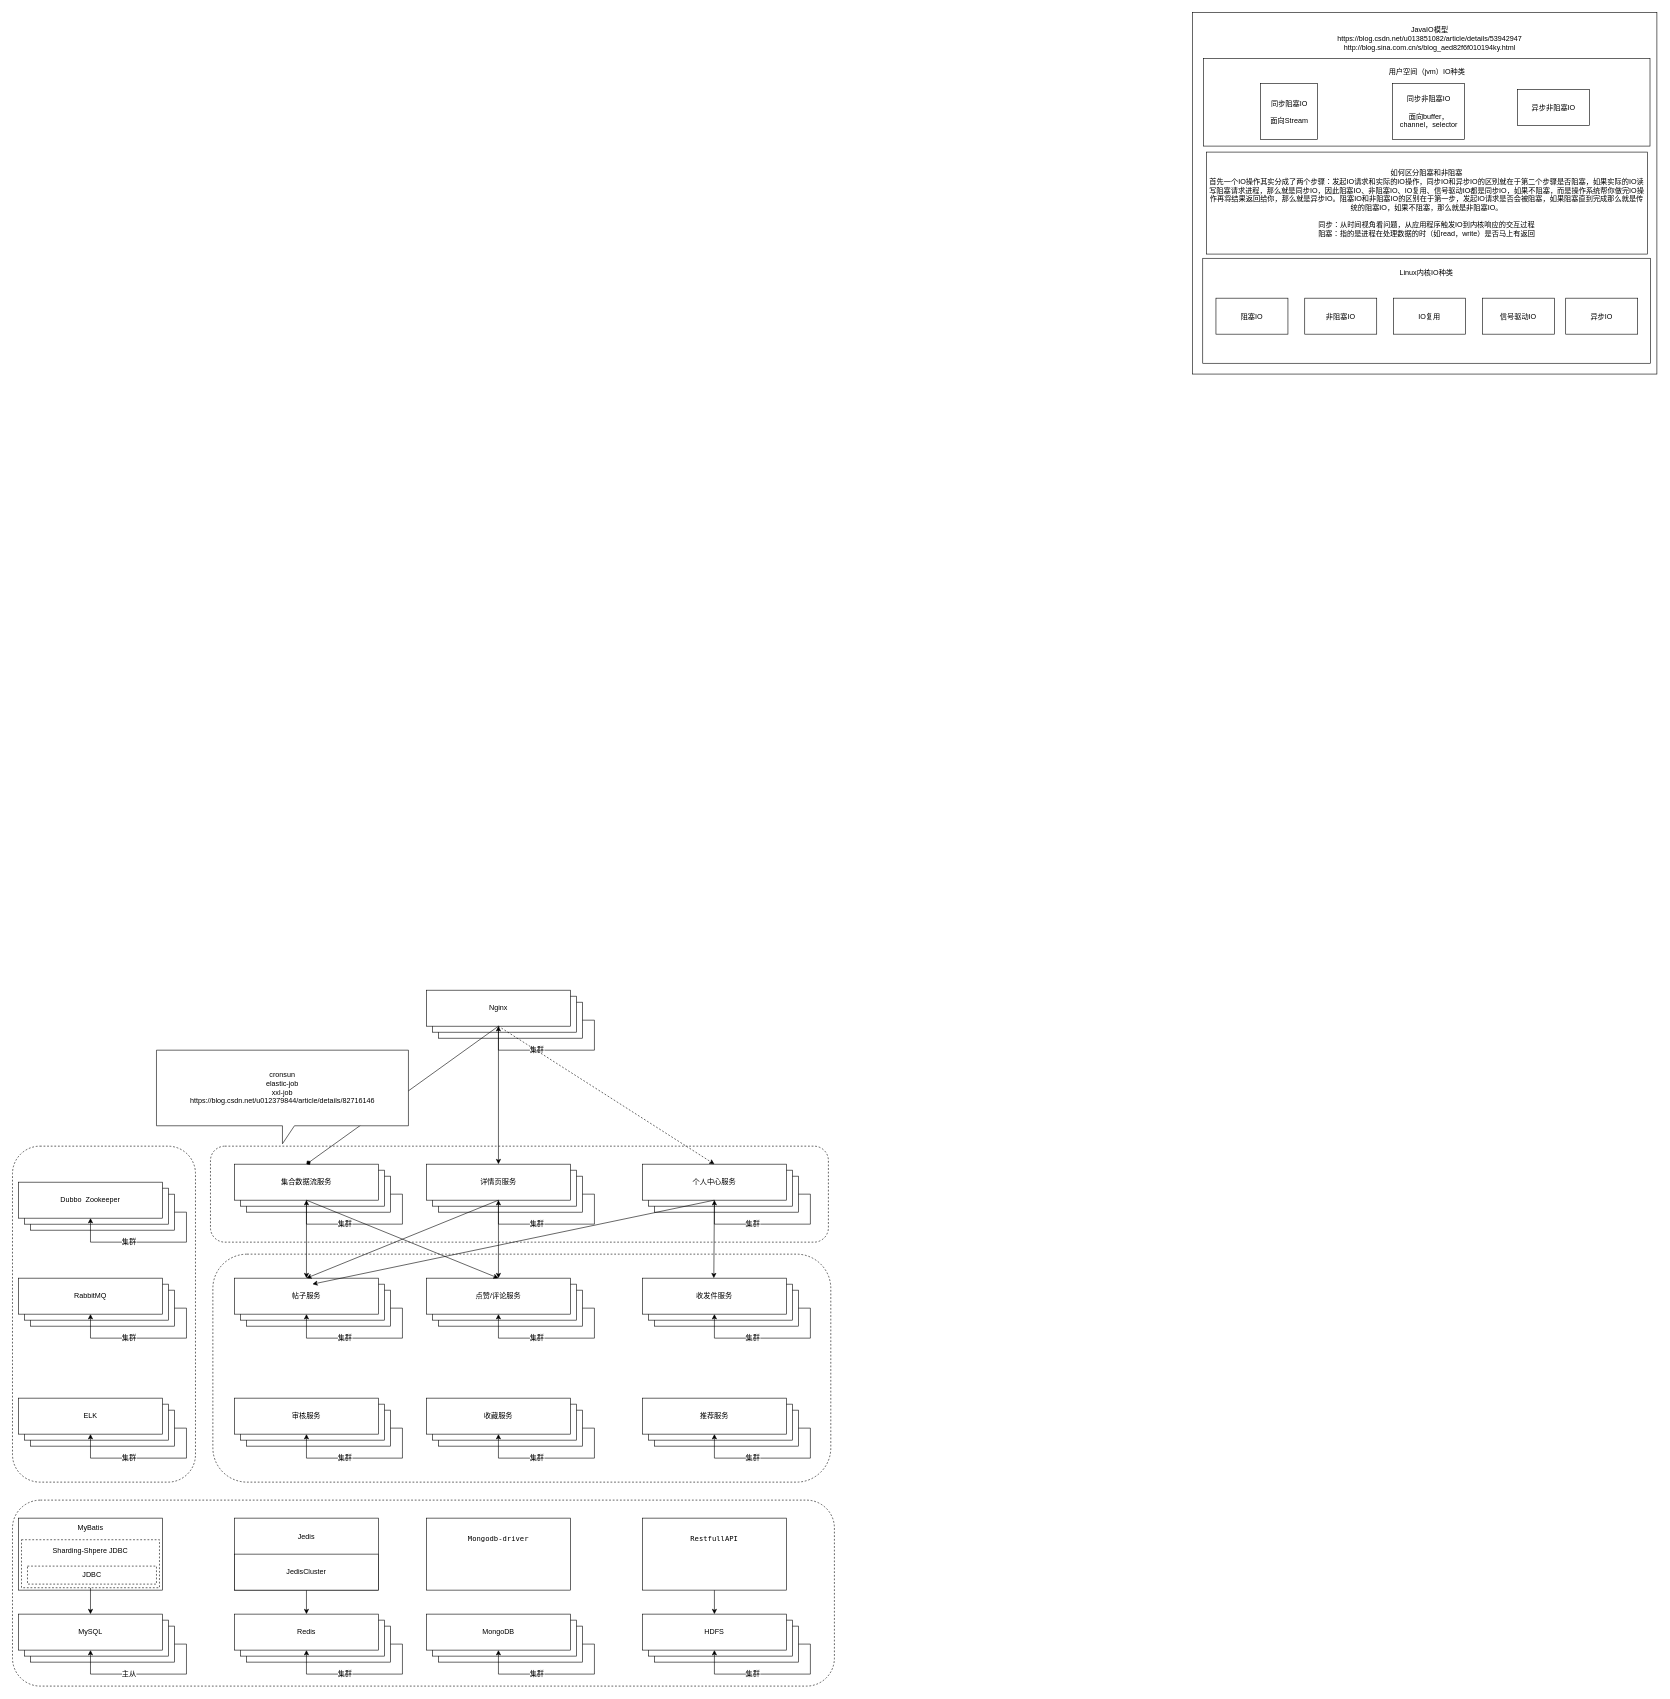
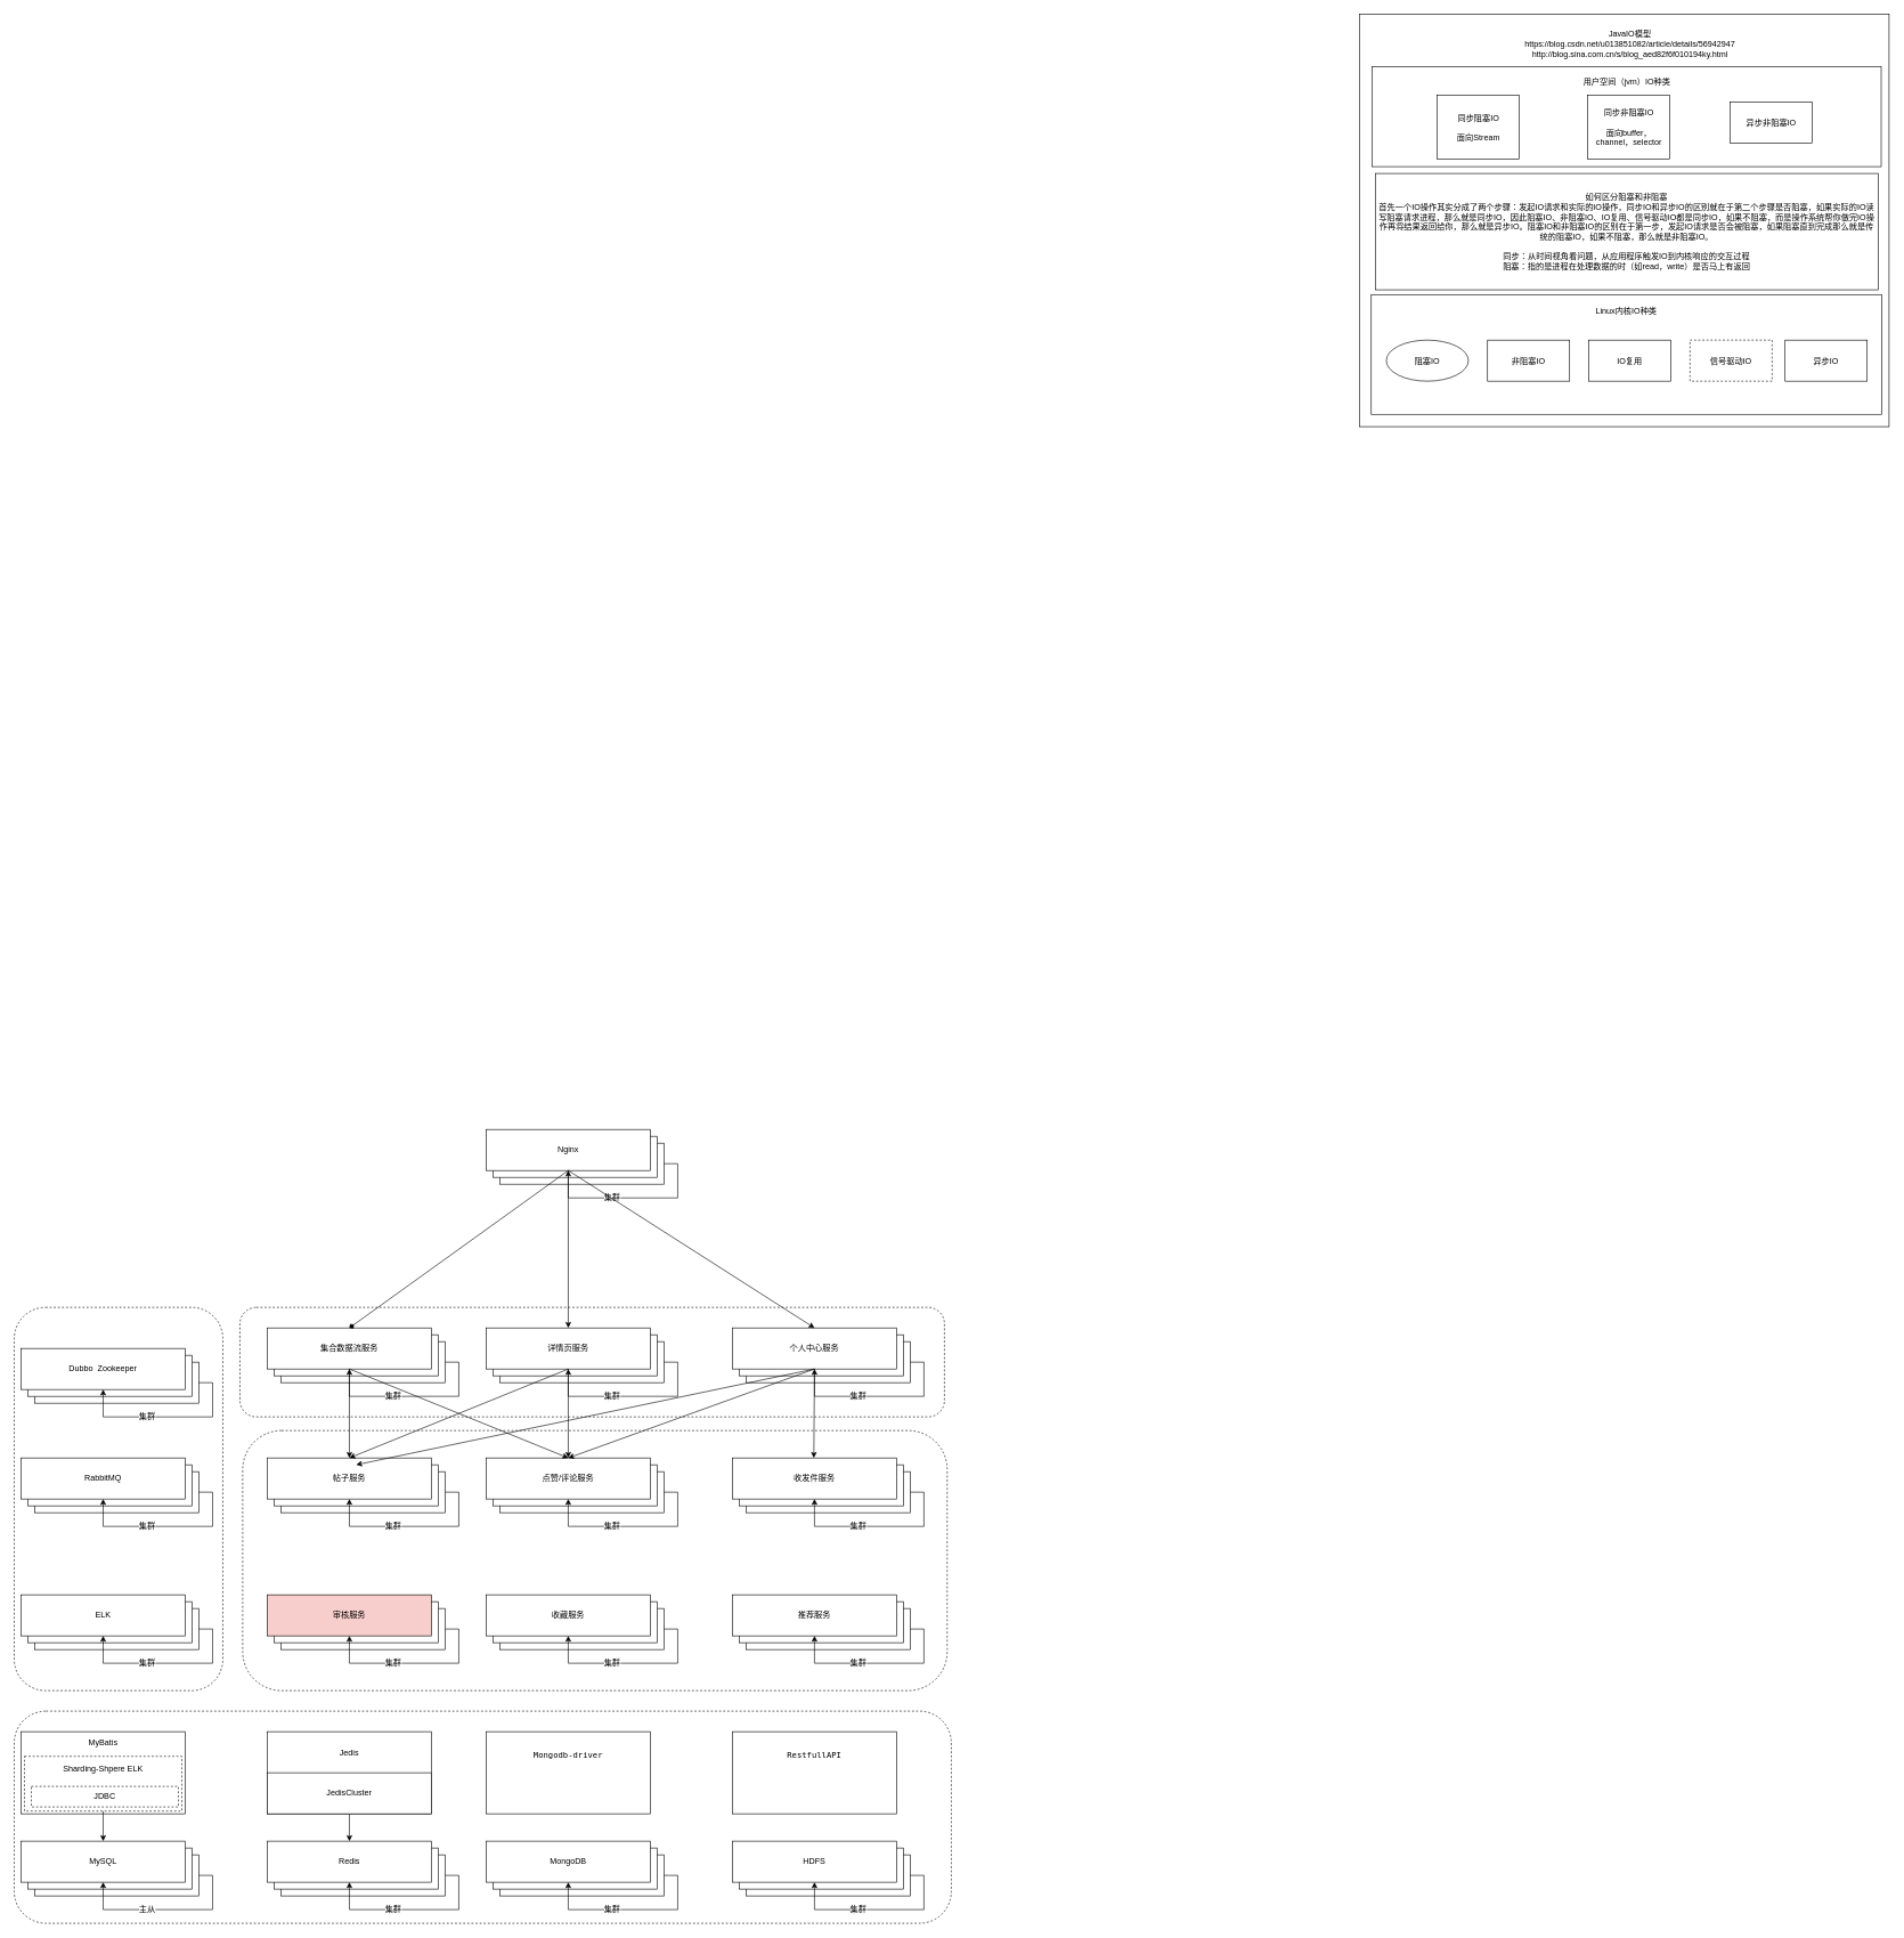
- <mxCell id="144" value="JavaIO模型&lt;br&gt;https://blog.csdn.net/u013851082/article/details/53942947&lt;br&gt;http://blog.sina.com.cn/s/blog_aed82f6f010194ky.html&lt;br&gt;" style="text;html=1;strokeColor=none;fillColor=none;align=center;verticalAlign=middle;whiteSpace=wrap;rounded=0;" vertex="1" parent="129"><mxGeometry x="130" y="16" width="531" height="56" as="geometry" /></mxCell>
+ <mxCell id="144" value="JavaIO模型&lt;br&gt;https://blog.csdn.net/u013851082/article/details/56942947&lt;br&gt;http://blog.sina.com.cn/s/blog_aed82f6f010194ky.html&lt;br&gt;" style="text;html=1;strokeColor=none;fillColor=none;align=center;verticalAlign=middle;whiteSpace=wrap;rounded=0;" vertex="1" parent="129"><mxGeometry x="130" y="16" width="531" height="56" as="geometry" /></mxCell>
- <mxCell id="141" value="同步阻塞IO&lt;br&gt;&lt;br&gt;面向Stream&lt;br&gt;" style="rounded=0;whiteSpace=wrap;html=1;" vertex="1" parent="139"><mxGeometry x="95" y="42" width="95" height="93" as="geometry" /></mxCell>
+ <mxCell id="141" value="同步阻塞IO&lt;br&gt;&lt;br&gt;面向Stream&lt;br&gt;" style="rounded=0;whiteSpace=wrap;html=1;" vertex="1" parent="139"><mxGeometry x="95" y="42" width="120" height="93" as="geometry" /></mxCell>
- <mxCell id="134" value="阻塞IO" style="rounded=0;whiteSpace=wrap;html=1;" vertex="1" parent="132"><mxGeometry x="22" y="66.5" width="120" height="60" as="geometry" /></mxCell>
+ <mxCell id="134" value="阻塞IO" style="ellipse;whiteSpace=wrap;html=1;" vertex="1" parent="132"><mxGeometry x="22" y="66.5" width="120" height="60" as="geometry" /></mxCell>
- <mxCell id="137" value="信号驱动IO" style="rounded=0;whiteSpace=wrap;html=1;" vertex="1" parent="132"><mxGeometry x="466" y="66.5" width="120" height="60" as="geometry" /></mxCell>
+ <mxCell id="137" value="信号驱动IO" style="rounded=0;whiteSpace=wrap;html=1;dashed=1;" vertex="1" parent="132"><mxGeometry x="466" y="66.5" width="120" height="60" as="geometry" /></mxCell>
- <mxCell id="119" value="" style="endArrow=classic;html=1;exitX=0.5;exitY=1;exitDx=0;exitDy=0;entryX=0.5;entryY=0;entryDx=0;entryDy=0;dashed=1;" edge="1" parent="1" source="68" target="113"><mxGeometry width="50" height="50" relative="1" as="geometry"><mxPoint x="840" y="1720" as="sourcePoint" /><mxPoint x="840" y="1950" as="targetPoint" /></mxGeometry></mxCell>
+ <mxCell id="119" value="" style="endArrow=classic;html=1;exitX=0.5;exitY=1;exitDx=0;exitDy=0;entryX=0.5;entryY=0;entryDx=0;entryDy=0;" edge="1" parent="1" source="68" target="113"><mxGeometry width="50" height="50" relative="1" as="geometry"><mxPoint x="840" y="1720" as="sourcePoint" /><mxPoint x="840" y="1950" as="targetPoint" /></mxGeometry></mxCell>
- <mxCell id="127" value="cronsun&lt;br&gt;elastic-job&lt;br&gt;xxl-job&lt;br&gt;https://blog.csdn.net/u012379844/article/details/82716146&lt;br&gt;" style="shape=callout;whiteSpace=wrap;html=1;perimeter=calloutPerimeter;align=center;" vertex="1" parent="1"><mxGeometry x="260" y="1750" width="420" height="156" as="geometry" /></mxCell>
+ <mxCell id="125" value="" style="endArrow=classic;html=1;entryX=0.5;entryY=0;entryDx=0;entryDy=0;exitX=0.5;exitY=1;exitDx=0;exitDy=0;" edge="1" parent="1" source="113" target="44"><mxGeometry width="50" height="50" relative="1" as="geometry"><mxPoint x="1200" y="2010" as="sourcePoint" /><mxPoint x="530" y="2150" as="targetPoint" /></mxGeometry></mxCell>
- <mxCell id="38" value="审核服务" style="rounded=0;whiteSpace=wrap;html=1;" vertex="1" parent="35"><mxGeometry width="240" height="60" as="geometry" /></mxCell>
+ <mxCell id="38" value="审核服务" style="rounded=0;whiteSpace=wrap;html=1;fillColor=#f8cecc;" vertex="1" parent="35"><mxGeometry width="240" height="60" as="geometry" /></mxCell>
- <mxCell id="13" value="Sharding-Shpere JDBC&lt;br&gt;&lt;br&gt;&lt;br&gt;&lt;br&gt;" style="rounded=0;whiteSpace=wrap;html=1;dashed=1;" vertex="1" parent="1"><mxGeometry x="35" y="2566" width="230" height="80" as="geometry" /></mxCell>
+ <mxCell id="13" value="Sharding-Shpere ELK&lt;br&gt;&lt;br&gt;&lt;br&gt;&lt;br&gt;" style="rounded=0;whiteSpace=wrap;html=1;dashed=1;" vertex="1" parent="1"><mxGeometry x="35" y="2566" width="230" height="80" as="geometry" /></mxCell>
- <mxCell id="89" style="edgeStyle=orthogonalEdgeStyle;rounded=0;orthogonalLoop=1;jettySize=auto;html=1;exitX=0.5;exitY=1;exitDx=0;exitDy=0;entryX=0.5;entryY=0;entryDx=0;entryDy=0;" edge="1" parent="1" source="90" target="86"><mxGeometry relative="1" as="geometry" /></mxCell>
